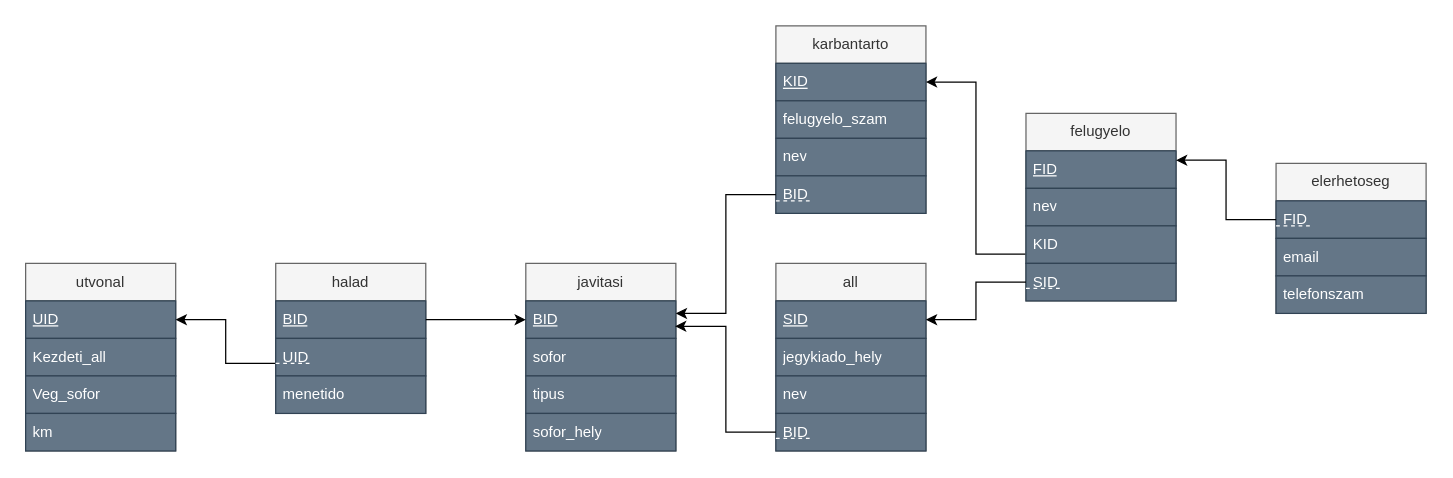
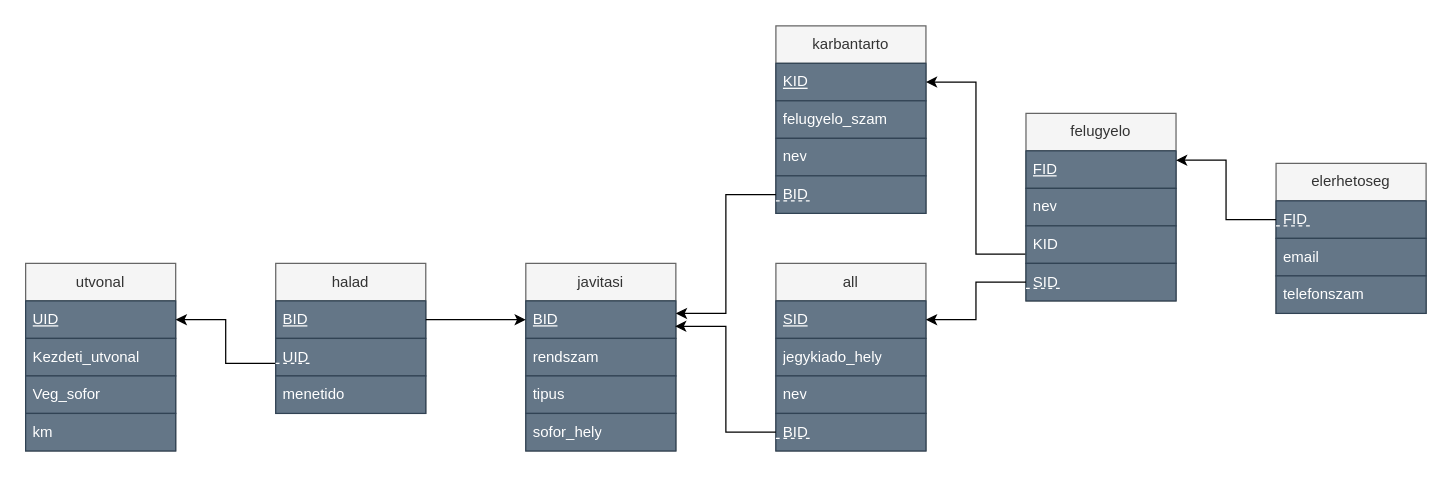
- <mxCell id="4" value="Kezdeti_all" style="text;strokeColor=#314354;fillColor=#647687;align=left;verticalAlign=middle;spacingLeft=4;spacingRight=4;overflow=hidden;points=[[0,0.5],[1,0.5]];portConstraint=eastwest;rotatable=0;whiteSpace=wrap;html=1;fontColor=#ffffff;" parent="2" vertex="1"><mxGeometry y="60" width="120" height="30" as="geometry" /></mxCell>
+ <mxCell id="4" value="Kezdeti_utvonal" style="text;strokeColor=#314354;fillColor=#647687;align=left;verticalAlign=middle;spacingLeft=4;spacingRight=4;overflow=hidden;points=[[0,0.5],[1,0.5]];portConstraint=eastwest;rotatable=0;whiteSpace=wrap;html=1;fontColor=#ffffff;" parent="2" vertex="1"><mxGeometry y="60" width="120" height="30" as="geometry" /></mxCell>
- <mxCell id="15" value="sofor" style="text;strokeColor=#314354;fillColor=#647687;align=left;verticalAlign=middle;spacingLeft=4;spacingRight=4;overflow=hidden;points=[[0,0.5],[1,0.5]];portConstraint=eastwest;rotatable=0;whiteSpace=wrap;html=1;fontColor=#ffffff;" parent="13" vertex="1"><mxGeometry y="60" width="120" height="30" as="geometry" /></mxCell>
+ <mxCell id="15" value="rendszam" style="text;strokeColor=#314354;fillColor=#647687;align=left;verticalAlign=middle;spacingLeft=4;spacingRight=4;overflow=hidden;points=[[0,0.5],[1,0.5]];portConstraint=eastwest;rotatable=0;whiteSpace=wrap;html=1;fontColor=#ffffff;" parent="13" vertex="1"><mxGeometry y="60" width="120" height="30" as="geometry" /></mxCell>
